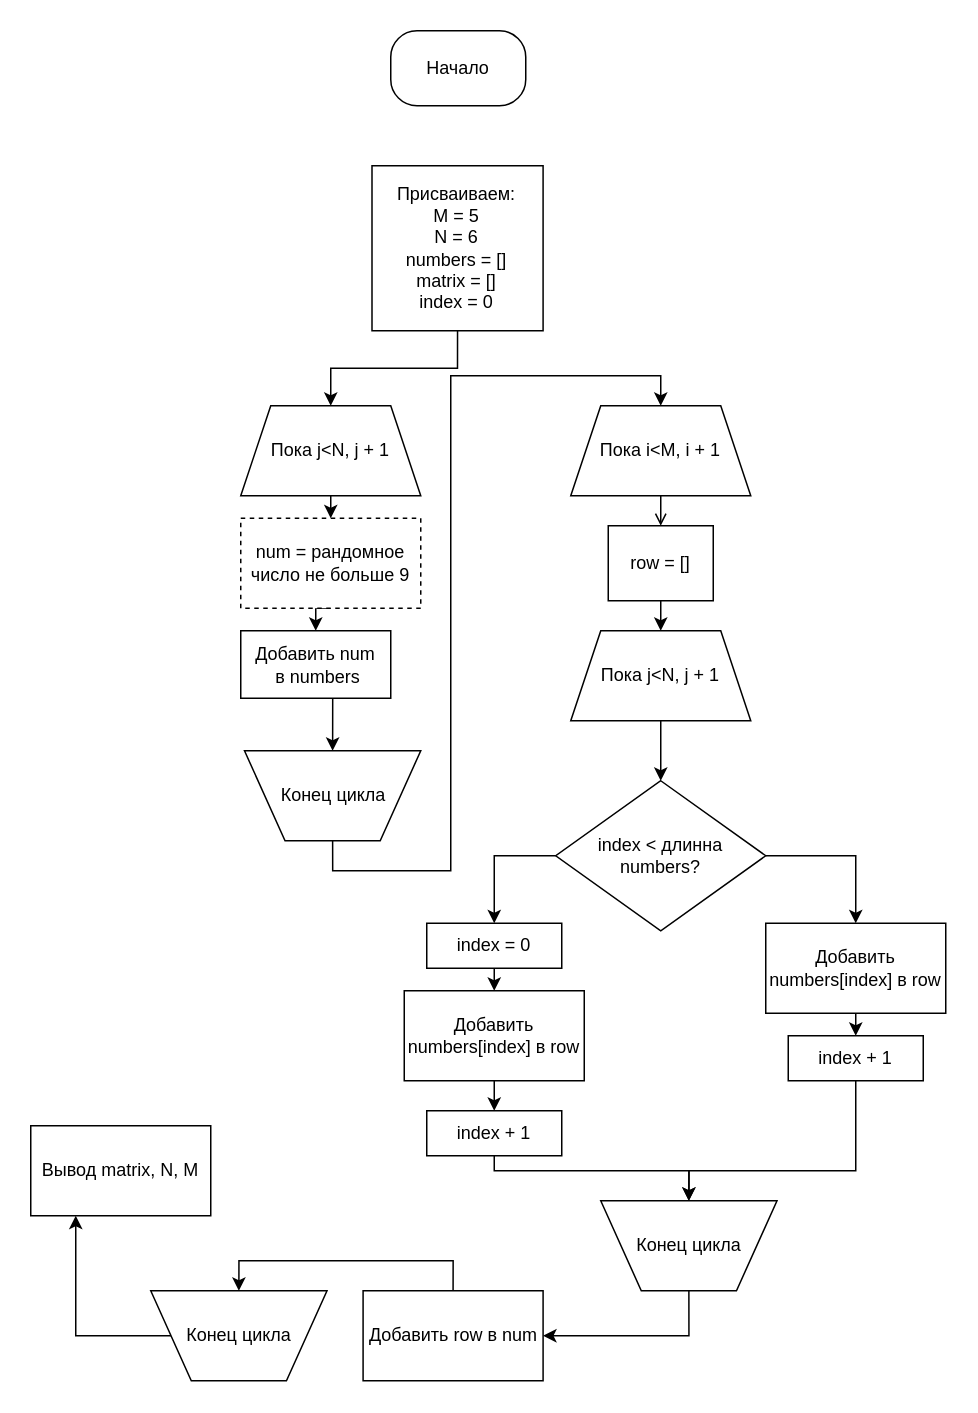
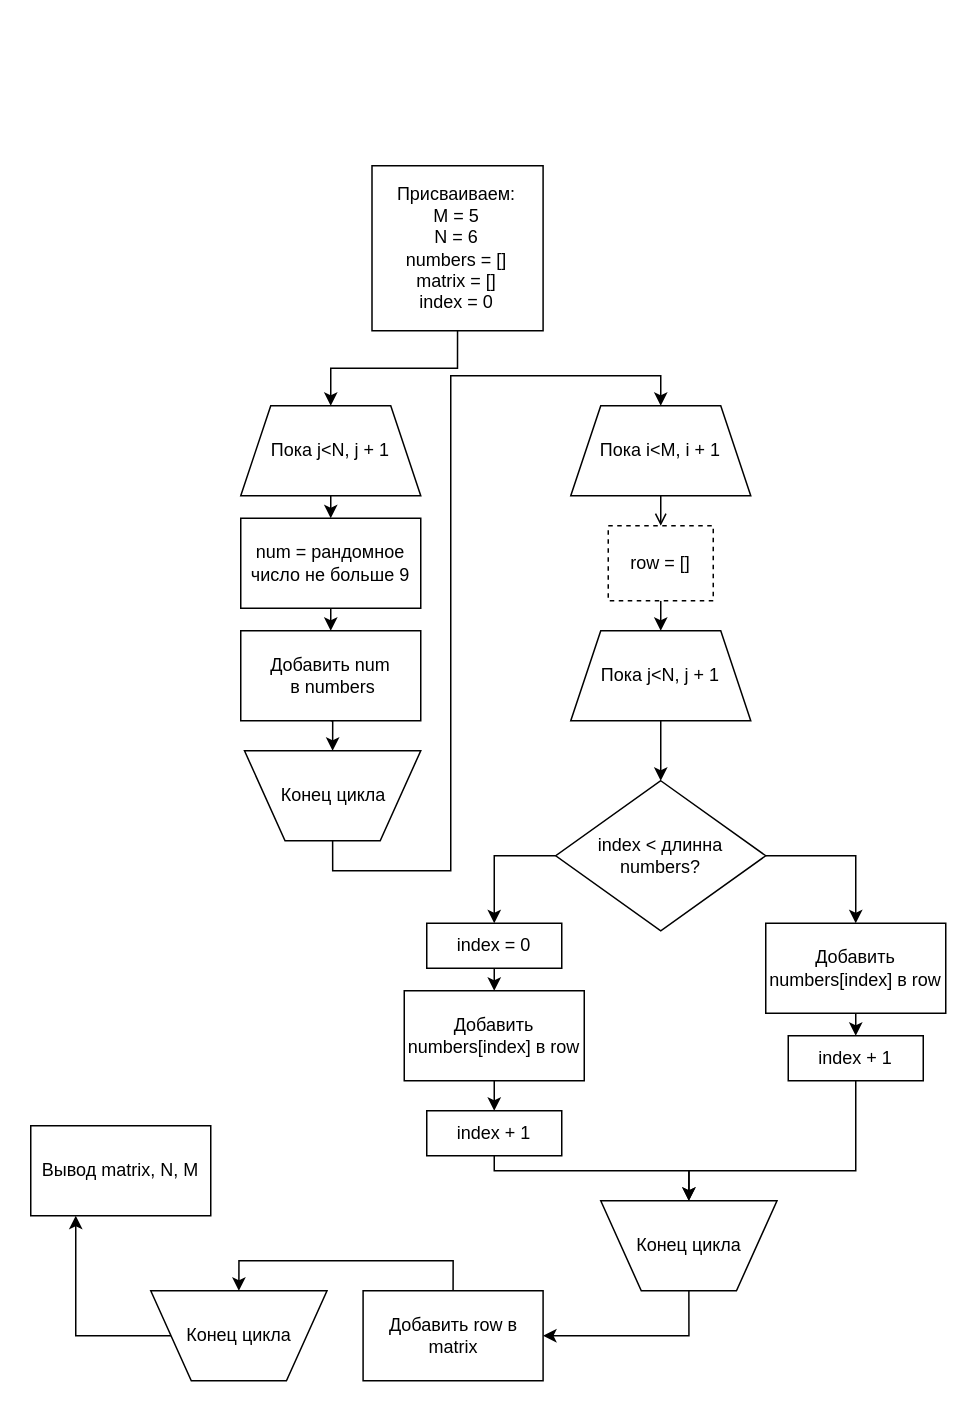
- <mxCell id="2" value="Начало" style="rounded=1;whiteSpace=wrap;html=1;arcSize=35;" parent="1" vertex="1"><mxGeometry x="260" y="20" width="90" height="50" as="geometry" /></mxCell>
- <mxCell id="6" value="num = рандомное число не больше 9" style="rounded=0;whiteSpace=wrap;html=1;dashed=1;" parent="1" vertex="1"><mxGeometry x="160" y="345" width="120" height="60" as="geometry" /></mxCell>
+ <mxCell id="6" value="num = рандомное число не больше 9" style="rounded=0;whiteSpace=wrap;html=1;" parent="1" vertex="1"><mxGeometry x="160" y="345" width="120" height="60" as="geometry" /></mxCell>
- <mxCell id="18" value="row = []" style="rounded=0;whiteSpace=wrap;html=1;" vertex="1" parent="1"><mxGeometry x="405" y="350" width="70" height="50" as="geometry" /></mxCell>
+ <mxCell id="18" value="row = []" style="rounded=0;whiteSpace=wrap;html=1;dashed=1;" vertex="1" parent="1"><mxGeometry x="405" y="350" width="70" height="50" as="geometry" /></mxCell>
- <mxCell id="8" value="Добавить num&lt;br&gt;&amp;nbsp;в numbers" style="rounded=0;whiteSpace=wrap;html=1;" parent="1" vertex="1"><mxGeometry x="160" y="420" width="100" height="45" as="geometry" /></mxCell>
+ <mxCell id="8" value="Добавить num&lt;br&gt;&amp;nbsp;в numbers" style="rounded=0;whiteSpace=wrap;html=1;" parent="1" vertex="1"><mxGeometry x="160" y="420" width="120" height="60" as="geometry" /></mxCell>
- <mxCell id="37" value="Добавить row в num" style="rounded=0;whiteSpace=wrap;html=1;" vertex="1" parent="1"><mxGeometry x="241.56" y="860" width="120" height="60" as="geometry" /></mxCell>
+ <mxCell id="37" value="Добавить row в matrix" style="rounded=0;whiteSpace=wrap;html=1;" vertex="1" parent="1"><mxGeometry x="241.56" y="860" width="120" height="60" as="geometry" /></mxCell>
